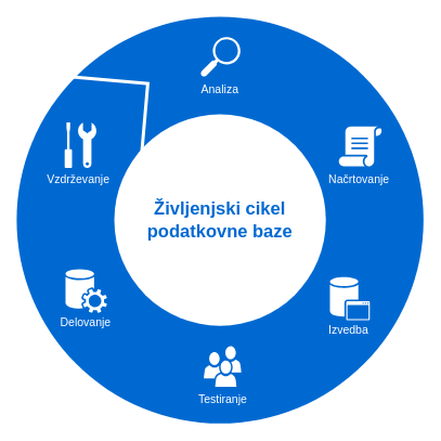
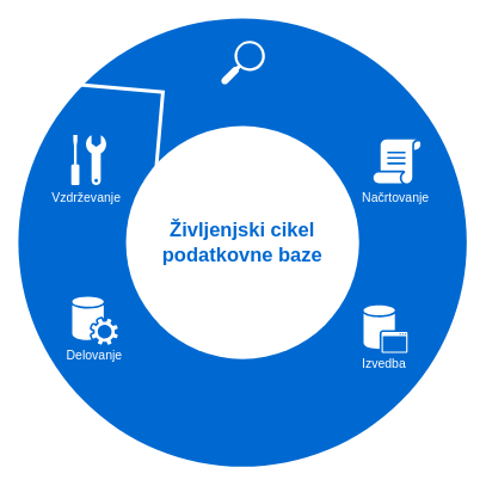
- <mxCell id="9" value="Analiza" style="text;html=1;strokeColor=none;fillColor=none;align=center;verticalAlign=middle;whiteSpace=wrap;rounded=0;fontColor=#FFFFFF;fontSize=14;fontStyle=0" parent="7" vertex="1"><mxGeometry y="55" width="90" height="20" as="geometry" /></mxCell>
- <mxCell id="6" value="&lt;font face=&quot;Helvetica&quot;&gt;Testiranje&lt;/font&gt;" style="shadow=0;dashed=0;html=1;strokeColor=none;fillColor=#ffffff;labelPosition=center;verticalLabelPosition=bottom;verticalAlign=top;shape=mxgraph.office.users.users;rounded=0;comic=0;fontFamily=Verdana;fontSize=14;fontColor=#FFFFFF;" parent="3" vertex="1"><mxGeometry x="230" y="405" width="46" height="50" as="geometry" /></mxCell>
